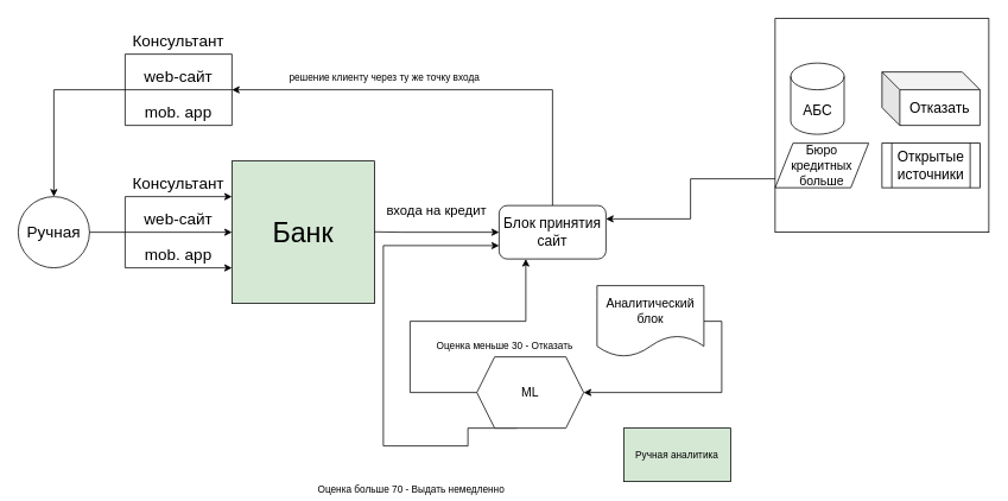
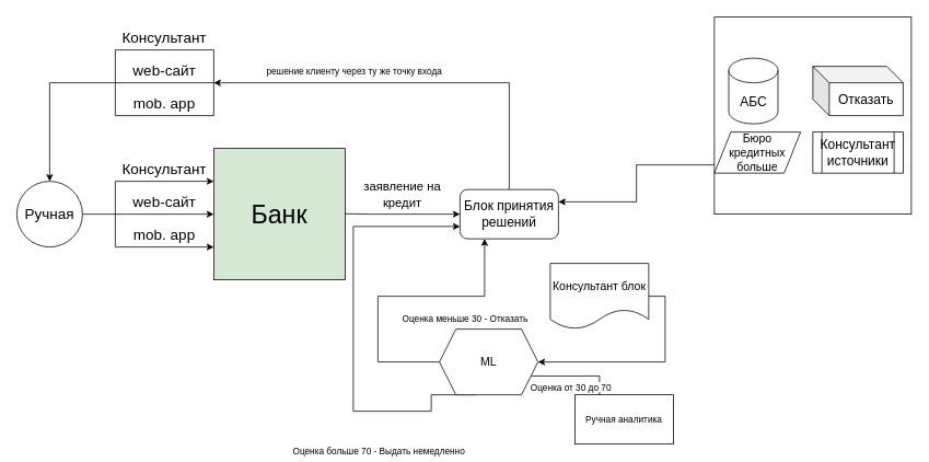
- <mxCell id="19" value="Открытые источники" style="shape=process;whiteSpace=wrap;html=1;backgroundOutline=1;fontSize=16;" vertex="1" parent="1"><mxGeometry x="990" y="160" width="110" height="50" as="geometry" /></mxCell>
+ <mxCell id="19" value="Консультант источники" style="shape=process;whiteSpace=wrap;html=1;backgroundOutline=1;fontSize=16;" vertex="1" parent="1"><mxGeometry x="990" y="160" width="110" height="50" as="geometry" /></mxCell>
- <mxCell id="16" value="&lt;span style=&quot;font-size: 15px&quot;&gt;входа на кредит&lt;/span&gt;" style="text;html=1;strokeColor=none;fillColor=none;align=center;verticalAlign=middle;whiteSpace=wrap;rounded=0;fontSize=16;" vertex="1" parent="1"><mxGeometry x="420" y="220" width="140" height="30" as="geometry" /></mxCell>
+ <mxCell id="16" value="&lt;span style=&quot;font-size: 15px&quot;&gt;заявление на кредит&lt;/span&gt;" style="text;html=1;strokeColor=none;fillColor=none;align=center;verticalAlign=middle;whiteSpace=wrap;rounded=0;fontSize=16;" vertex="1" parent="1"><mxGeometry x="420" y="220" width="140" height="30" as="geometry" /></mxCell>
- <mxCell id="15" value="Блок принятия сайт" style="rounded=1;whiteSpace=wrap;html=1;fontSize=16;" vertex="1" parent="1"><mxGeometry x="560" y="230" width="120" height="60" as="geometry" /></mxCell>
+ <mxCell id="15" value="Блок принятия решений" style="rounded=1;whiteSpace=wrap;html=1;fontSize=16;" vertex="1" parent="1"><mxGeometry x="560" y="230" width="120" height="60" as="geometry" /></mxCell>
- <mxCell id="22" value="Аналитический блок" style="shape=document;whiteSpace=wrap;html=1;boundedLbl=1;fontSize=14;" vertex="1" parent="1"><mxGeometry x="670" y="320" width="120" height="80" as="geometry" /></mxCell>
+ <mxCell id="22" value="Консультант блок" style="shape=document;whiteSpace=wrap;html=1;boundedLbl=1;fontSize=14;" vertex="1" parent="1"><mxGeometry x="670" y="320" width="120" height="80" as="geometry" /></mxCell>
+ <mxCell id="27" style="edgeStyle=orthogonalEdgeStyle;rounded=0;orthogonalLoop=1;jettySize=auto;html=1;exitX=1;exitY=0.75;exitDx=0;exitDy=0;entryX=0.25;entryY=0;entryDx=0;entryDy=0;fontSize=11;" edge="1" parent="1" source="29" target="30"><mxGeometry relative="1" as="geometry" /></mxCell>
+ <mxCell id="28" value="Оценка от 30 до 70" style="edgeLabel;html=1;align=center;verticalAlign=middle;resizable=0;points=[];fontSize=11;" vertex="1" connectable="0" parent="27"><mxGeometry x="0.119" y="1" relative="1" as="geometry"><mxPoint x="-12" y="14" as="offset" /></mxGeometry></mxCell>
- <mxCell id="30" value="Ручная аналитика" style="rounded=0;whiteSpace=wrap;html=1;fontSize=11;fillColor=#d5e8d4;" vertex="1" parent="1"><mxGeometry x="700" y="480" width="120" height="60" as="geometry" /></mxCell>
+ <mxCell id="30" value="Ручная аналитика" style="rounded=0;whiteSpace=wrap;html=1;fontSize=11;" vertex="1" parent="1"><mxGeometry x="700" y="480" width="120" height="60" as="geometry" /></mxCell>
